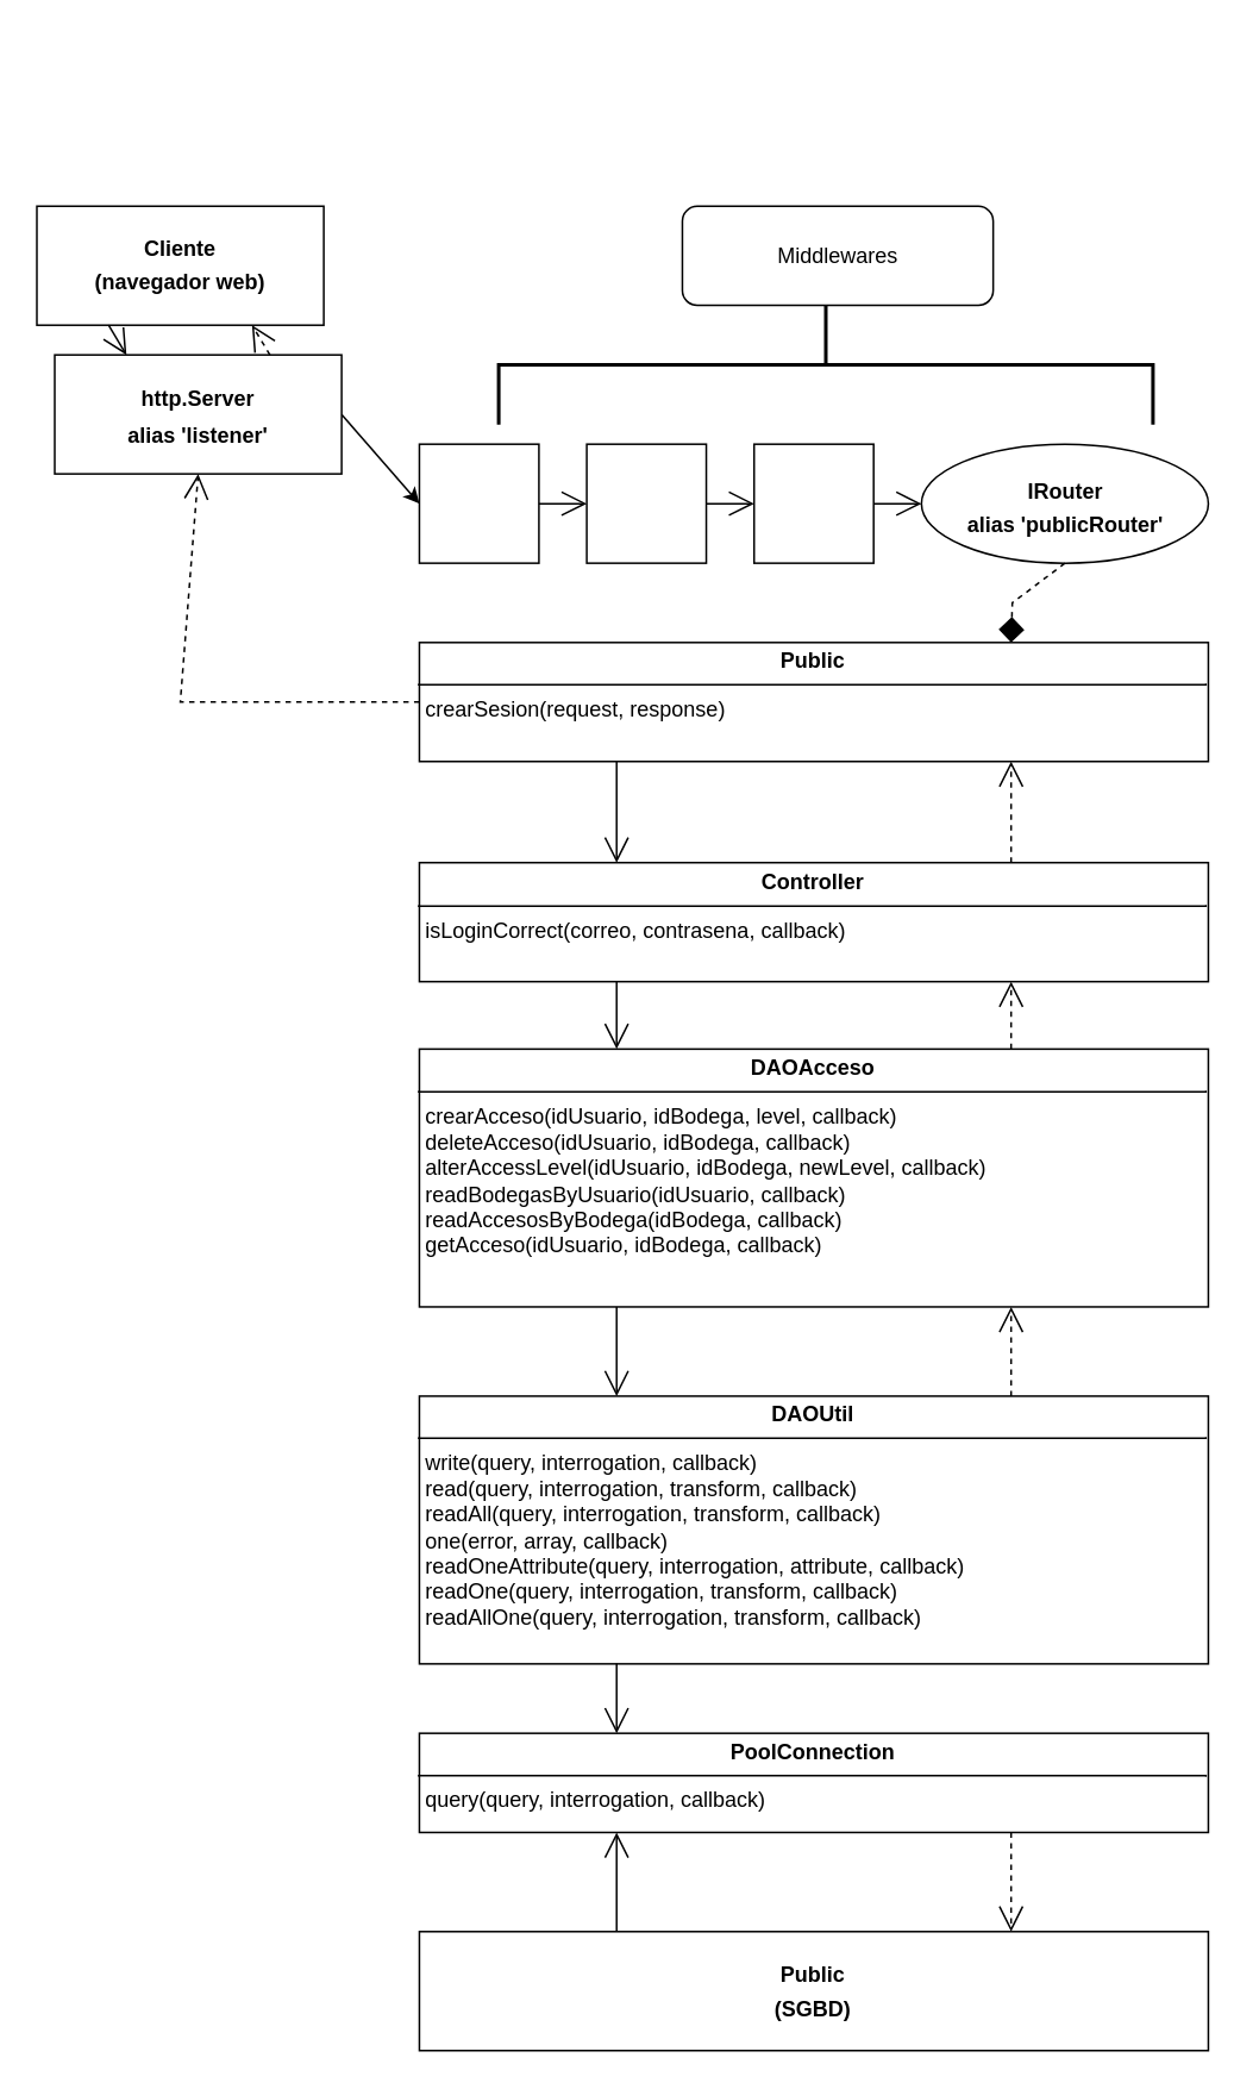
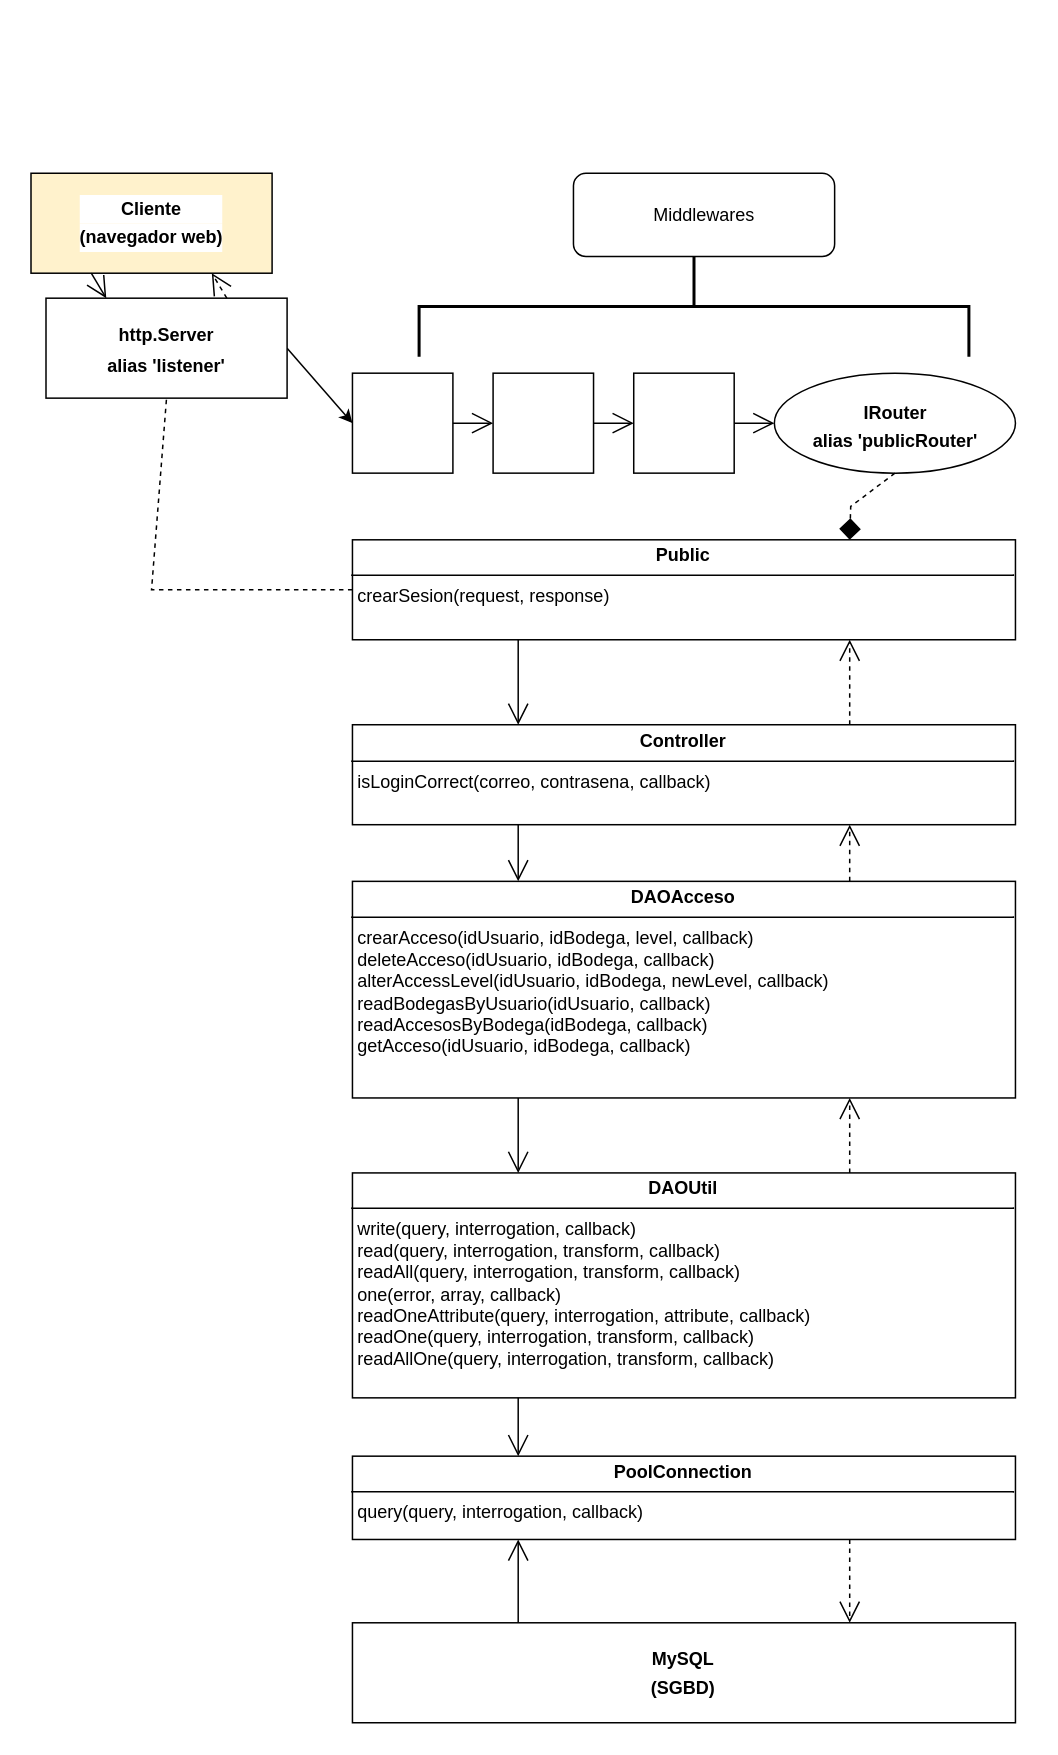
- <mxCell id="24" value="&lt;div style=&quot;background-color: rgb(255, 255, 255); line-height: 19px;&quot;&gt;&lt;b&gt;Cliente&lt;/b&gt;&lt;/div&gt;&lt;div style=&quot;background-color: rgb(255, 255, 255); line-height: 19px;&quot;&gt;&lt;b&gt;(navegador web)&lt;/b&gt;&lt;/div&gt;" style="html=1;whiteSpace=wrap;" vertex="1" parent="2"><mxGeometry width="160.727" height="66.645" as="geometry" /></mxCell>
+ <mxCell id="24" value="&lt;div style=&quot;background-color: rgb(255, 255, 255); line-height: 19px;&quot;&gt;&lt;b&gt;Cliente&lt;/b&gt;&lt;/div&gt;&lt;div style=&quot;background-color: rgb(255, 255, 255); line-height: 19px;&quot;&gt;&lt;b&gt;(navegador web)&lt;/b&gt;&lt;/div&gt;" style="html=1;whiteSpace=wrap;fillColor=#fff2cc;" vertex="1" parent="2"><mxGeometry width="160.727" height="66.645" as="geometry" /></mxCell>
- <mxCell id="25" value="" style="endArrow=open;endSize=12;dashed=1;html=1;rounded=0;exitX=0;exitY=0.5;exitDx=0;exitDy=0;entryX=0.5;entryY=1;entryDx=0;entryDy=0;" edge="1" parent="2" source="4" target="23"><mxGeometry width="160" relative="1" as="geometry"><mxPoint x="559.867" y="366.548" as="sourcePoint" /><mxPoint x="559.867" y="322.118" as="targetPoint" /><Array as="points"><mxPoint x="80.364" y="277.688" /></Array></mxGeometry></mxCell>
+ <mxCell id="25" value="" style="endArrow=none;endSize=12;dashed=1;html=1;rounded=0;exitX=0;exitY=0.5;exitDx=0;exitDy=0;entryX=0.5;entryY=1;entryDx=0;entryDy=0;" edge="1" parent="2" source="4" target="23"><mxGeometry width="160" relative="1" as="geometry"><mxPoint x="559.867" y="366.548" as="sourcePoint" /><mxPoint x="559.867" y="322.118" as="targetPoint" /><Array as="points"><mxPoint x="80.364" y="277.688" /></Array></mxGeometry></mxCell>
- <mxCell id="32" value="&lt;div style=&quot;background-color: rgb(255, 255, 255); line-height: 19px;&quot;&gt;&lt;b&gt;Public&lt;/b&gt;&lt;/div&gt;&lt;div style=&quot;background-color: rgb(255, 255, 255); line-height: 19px;&quot;&gt;&lt;b&gt;(SGBD)&lt;/b&gt;&lt;/div&gt;" style="html=1;whiteSpace=wrap;" vertex="1" parent="2"><mxGeometry x="214.303" y="966.355" width="442" height="66.645" as="geometry" /></mxCell>
+ <mxCell id="32" value="&lt;div style=&quot;background-color: rgb(255, 255, 255); line-height: 19px;&quot;&gt;&lt;b&gt;MySQL&lt;/b&gt;&lt;/div&gt;&lt;div style=&quot;background-color: rgb(255, 255, 255); line-height: 19px;&quot;&gt;&lt;b&gt;(SGBD)&lt;/b&gt;&lt;/div&gt;" style="html=1;whiteSpace=wrap;" vertex="1" parent="2"><mxGeometry x="214.303" y="966.355" width="442" height="66.645" as="geometry" /></mxCell>
